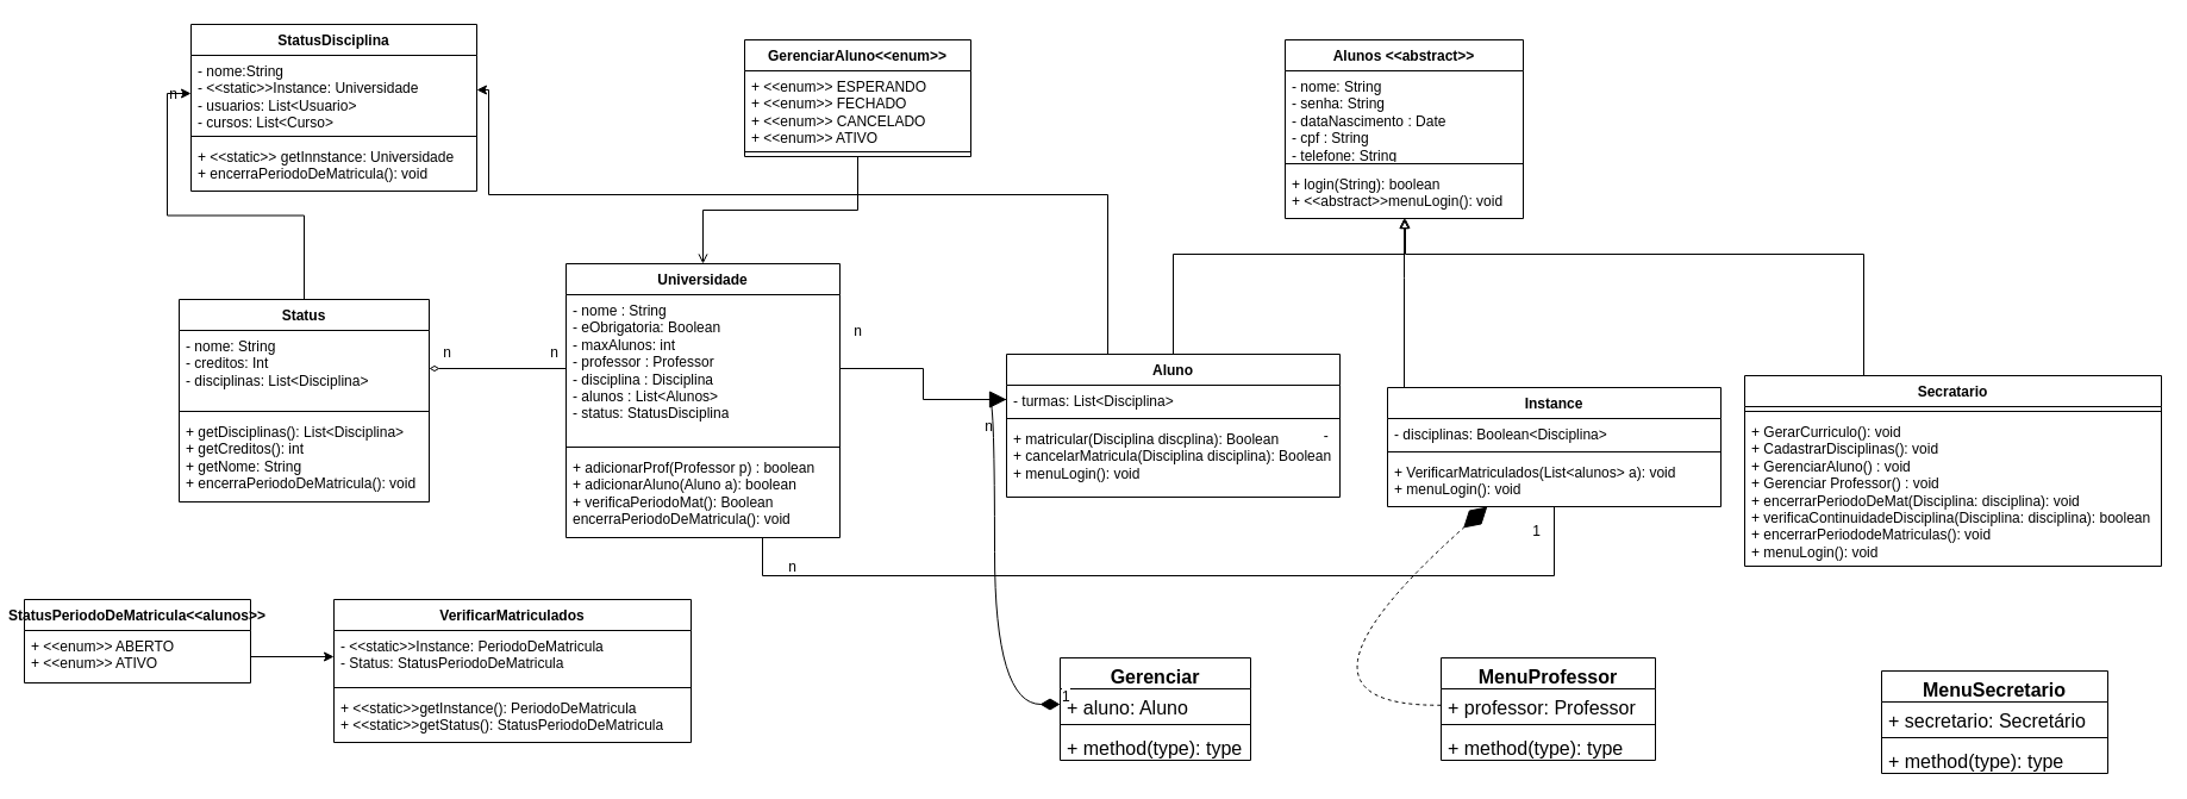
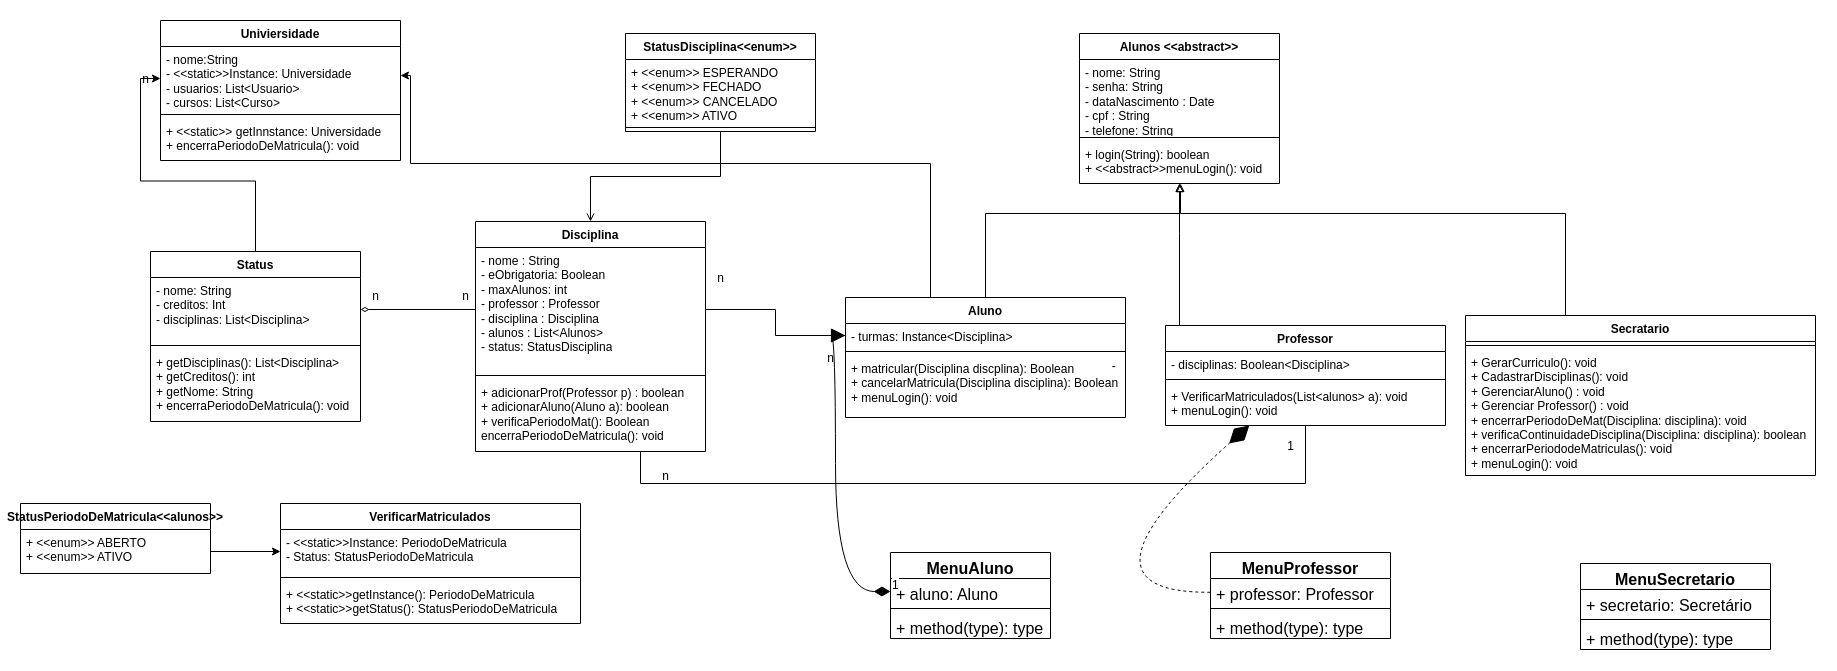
- <mxCell id="47" value="StatusDisciplina" style="swimlane;fontStyle=1;align=center;verticalAlign=top;childLayout=stackLayout;horizontal=1;startSize=26;horizontalStack=0;resizeParent=1;resizeParentMax=0;resizeLast=0;collapsible=1;marginBottom=0;whiteSpace=wrap;html=1;" parent="1" vertex="1"><mxGeometry x="160" y="20" width="240" height="140" as="geometry" /></mxCell>
+ <mxCell id="47" value="Univiersidade" style="swimlane;fontStyle=1;align=center;verticalAlign=top;childLayout=stackLayout;horizontal=1;startSize=26;horizontalStack=0;resizeParent=1;resizeParentMax=0;resizeLast=0;collapsible=1;marginBottom=0;whiteSpace=wrap;html=1;" parent="1" vertex="1"><mxGeometry x="160" y="20" width="240" height="140" as="geometry" /></mxCell>
- <mxCell id="36" value="GerenciarAluno&amp;lt;&amp;lt;enum&amp;gt;&amp;gt;" style="swimlane;fontStyle=1;align=center;verticalAlign=top;childLayout=stackLayout;horizontal=1;startSize=26;horizontalStack=0;resizeParent=1;resizeParentMax=0;resizeLast=0;collapsible=1;marginBottom=0;whiteSpace=wrap;html=1;" parent="1" vertex="1"><mxGeometry x="625" y="33" width="190" height="98" as="geometry" /></mxCell>
+ <mxCell id="36" value="StatusDisciplina&amp;lt;&amp;lt;enum&amp;gt;&amp;gt;" style="swimlane;fontStyle=1;align=center;verticalAlign=top;childLayout=stackLayout;horizontal=1;startSize=26;horizontalStack=0;resizeParent=1;resizeParentMax=0;resizeLast=0;collapsible=1;marginBottom=0;whiteSpace=wrap;html=1;" parent="1" vertex="1"><mxGeometry x="625" y="33" width="190" height="98" as="geometry" /></mxCell>
- <mxCell id="2" value="Universidade" style="swimlane;fontStyle=1;align=center;verticalAlign=top;childLayout=stackLayout;horizontal=1;startSize=26;horizontalStack=0;resizeParent=1;resizeParentMax=0;resizeLast=0;collapsible=1;marginBottom=0;whiteSpace=wrap;html=1;" parent="1" vertex="1"><mxGeometry x="475" y="221" width="230" height="230" as="geometry" /></mxCell>
+ <mxCell id="2" value="Disciplina" style="swimlane;fontStyle=1;align=center;verticalAlign=top;childLayout=stackLayout;horizontal=1;startSize=26;horizontalStack=0;resizeParent=1;resizeParentMax=0;resizeLast=0;collapsible=1;marginBottom=0;whiteSpace=wrap;html=1;" parent="1" vertex="1"><mxGeometry x="475" y="221" width="230" height="230" as="geometry" /></mxCell>
- <mxCell id="28" value="- turmas: List&amp;lt;Disciplina&amp;gt;" style="text;strokeColor=none;fillColor=none;align=left;verticalAlign=top;spacingLeft=4;spacingRight=4;overflow=hidden;rotatable=0;points=[[0,0.5],[1,0.5]];portConstraint=eastwest;whiteSpace=wrap;html=1;" parent="27" vertex="1"><mxGeometry y="26" width="280" height="24" as="geometry" /></mxCell>
+ <mxCell id="28" value="- turmas: Instance&amp;lt;Disciplina&amp;gt;" style="text;strokeColor=none;fillColor=none;align=left;verticalAlign=top;spacingLeft=4;spacingRight=4;overflow=hidden;rotatable=0;points=[[0,0.5],[1,0.5]];portConstraint=eastwest;whiteSpace=wrap;html=1;" parent="27" vertex="1"><mxGeometry y="26" width="280" height="24" as="geometry" /></mxCell>
- <mxCell id="21" value="Instance" style="swimlane;fontStyle=1;align=center;verticalAlign=top;childLayout=stackLayout;horizontal=1;startSize=26;horizontalStack=0;resizeParent=1;resizeParentMax=0;resizeLast=0;collapsible=1;marginBottom=0;whiteSpace=wrap;html=1;" parent="1" vertex="1"><mxGeometry x="1165" y="325" width="280" height="100" as="geometry" /></mxCell>
+ <mxCell id="21" value="Professor" style="swimlane;fontStyle=1;align=center;verticalAlign=top;childLayout=stackLayout;horizontal=1;startSize=26;horizontalStack=0;resizeParent=1;resizeParentMax=0;resizeLast=0;collapsible=1;marginBottom=0;whiteSpace=wrap;html=1;" parent="1" vertex="1"><mxGeometry x="1165" y="325" width="280" height="100" as="geometry" /></mxCell>
- <mxCell id="56" value="Gerenciar" style="swimlane;fontStyle=1;align=center;verticalAlign=top;childLayout=stackLayout;horizontal=1;startSize=26;horizontalStack=0;resizeParent=1;resizeParentMax=0;resizeLast=0;collapsible=1;marginBottom=0;whiteSpace=wrap;html=1;fontSize=16;" vertex="1" parent="1"><mxGeometry x="890" y="552" width="160" height="86" as="geometry" /></mxCell>
+ <mxCell id="56" value="MenuAluno" style="swimlane;fontStyle=1;align=center;verticalAlign=top;childLayout=stackLayout;horizontal=1;startSize=26;horizontalStack=0;resizeParent=1;resizeParentMax=0;resizeLast=0;collapsible=1;marginBottom=0;whiteSpace=wrap;html=1;fontSize=16;" vertex="1" parent="1"><mxGeometry x="890" y="552" width="160" height="86" as="geometry" /></mxCell>
